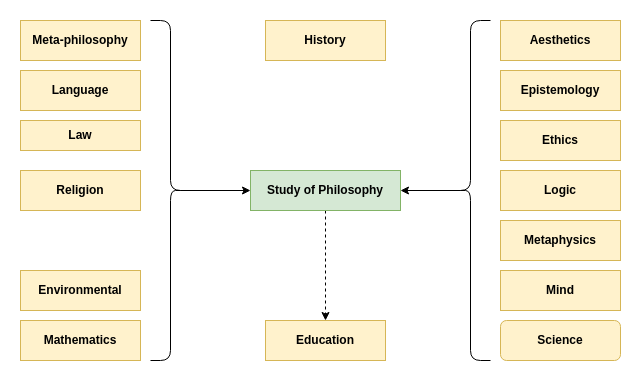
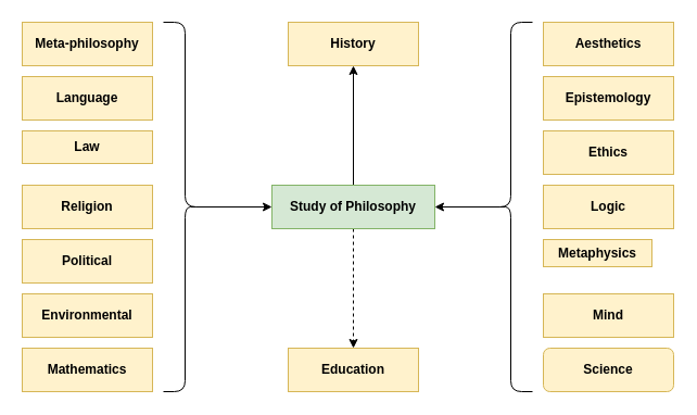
+ <mxCell id="2" style="edgeStyle=orthogonalEdgeStyle;rounded=0;orthogonalLoop=1;jettySize=auto;html=1;exitX=0.5;exitY=0;exitDx=0;exitDy=0;" edge="1" parent="1" source="4" target="23"><mxGeometry relative="1" as="geometry" /></mxCell>
+ <mxCell id="16" value="&lt;b&gt;Political&lt;/b&gt;" style="rounded=0;whiteSpace=wrap;html=1;fillColor=#fff2cc;strokeColor=#d6b656;" vertex="1" parent="1"><mxGeometry x="20" y="220" width="120" height="40" as="geometry" /></mxCell>
- <mxCell id="9" value="&lt;b&gt;Metaphysics&lt;/b&gt;" style="rounded=0;whiteSpace=wrap;html=1;fillColor=#fff2cc;strokeColor=#d6b656;" vertex="1" parent="1"><mxGeometry x="500" y="220" width="120" height="40" as="geometry" /></mxCell>
+ <mxCell id="9" value="&lt;b&gt;Metaphysics&lt;/b&gt;" style="rounded=0;whiteSpace=wrap;html=1;fillColor=#fff2cc;strokeColor=#d6b656;" vertex="1" parent="1"><mxGeometry x="500" y="220" width="100" height="25" as="geometry" /></mxCell>
